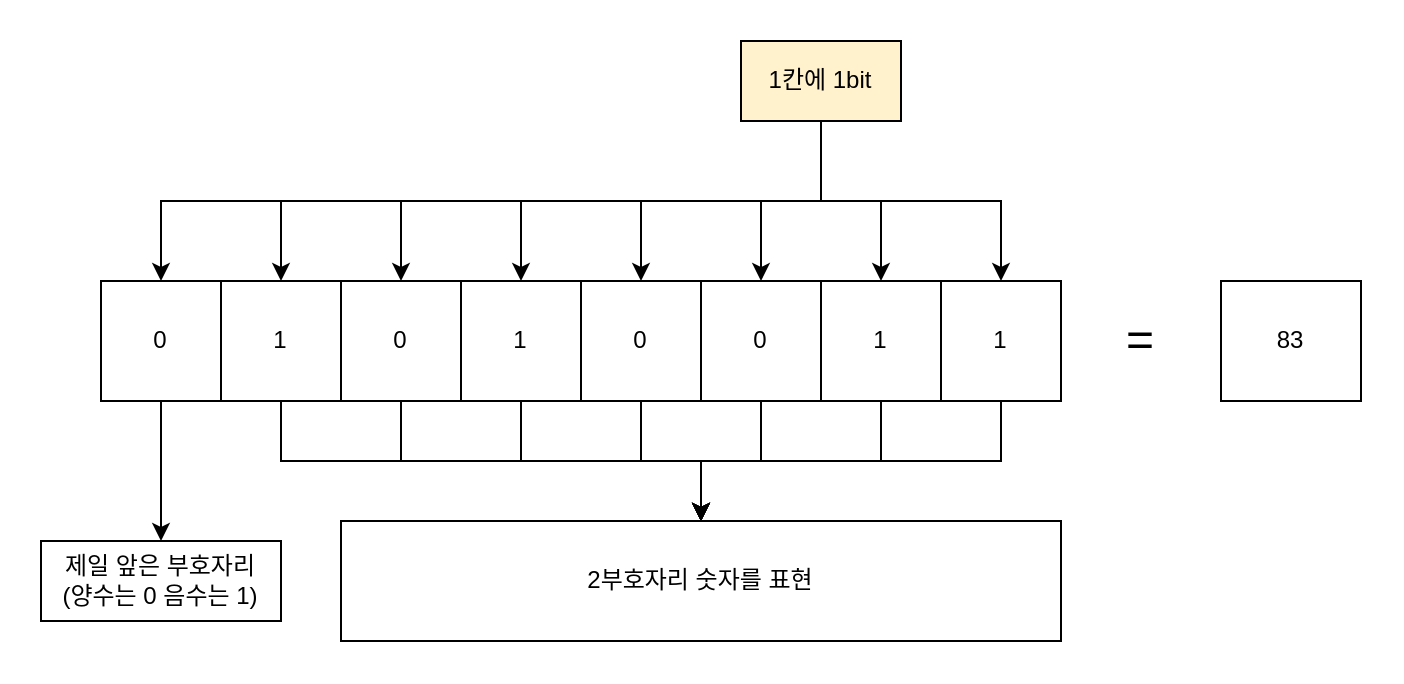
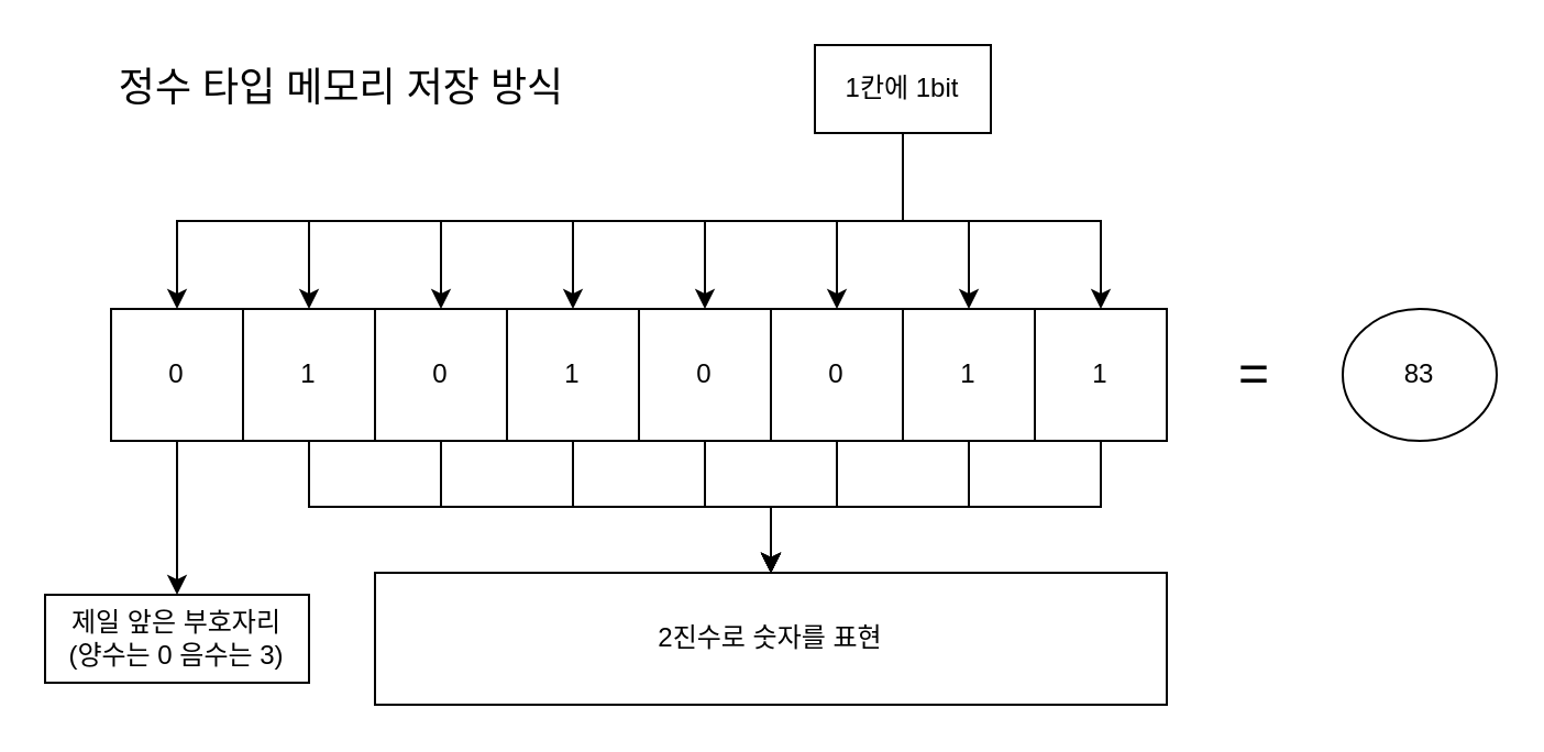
+ <mxCell id="18" value="&lt;span style=&quot;font-size: 18px&quot;&gt;정수 타입 메모리 저장 방식&lt;/span&gt;" style="text;html=1;strokeColor=none;fillColor=none;align=center;verticalAlign=middle;whiteSpace=wrap;rounded=0;" vertex="1" parent="1"><mxGeometry x="40" y="20" width="230" height="40" as="geometry" /></mxCell>
- <mxCell id="27" value="1칸에 1bit" style="rounded=0;whiteSpace=wrap;html=1;fillColor=#fff2cc;" vertex="1" parent="1"><mxGeometry x="370" y="20" width="80" height="40" as="geometry" /></mxCell>
+ <mxCell id="27" value="1칸에 1bit" style="rounded=0;whiteSpace=wrap;html=1;" vertex="1" parent="1"><mxGeometry x="370" y="20" width="80" height="40" as="geometry" /></mxCell>
- <mxCell id="30" value="83" style="rounded=0;whiteSpace=wrap;html=1;" vertex="1" parent="1"><mxGeometry x="610" y="140" width="70" height="60" as="geometry" /></mxCell>
+ <mxCell id="30" value="83" style="ellipse;whiteSpace=wrap;html=1;" vertex="1" parent="1"><mxGeometry x="610" y="140" width="70" height="60" as="geometry" /></mxCell>
- <mxCell id="28" value="제일 앞은 부호자리&lt;br&gt;(양수는 0 음수는 1)" style="whiteSpace=wrap;html=1;rounded=0;" vertex="1" parent="1"><mxGeometry x="20" y="270" width="120" height="40" as="geometry" /></mxCell>
+ <mxCell id="28" value="제일 앞은 부호자리&lt;br&gt;(양수는 0 음수는 3)" style="whiteSpace=wrap;html=1;rounded=0;" vertex="1" parent="1"><mxGeometry x="20" y="270" width="120" height="40" as="geometry" /></mxCell>
- <mxCell id="29" value="2부호자리 숫자를 표현" style="rounded=0;whiteSpace=wrap;html=1;" vertex="1" parent="1"><mxGeometry x="170" y="260" width="360" height="60" as="geometry" /></mxCell>
+ <mxCell id="29" value="2진수로 숫자를 표현" style="rounded=0;whiteSpace=wrap;html=1;" vertex="1" parent="1"><mxGeometry x="170" y="260" width="360" height="60" as="geometry" /></mxCell>
